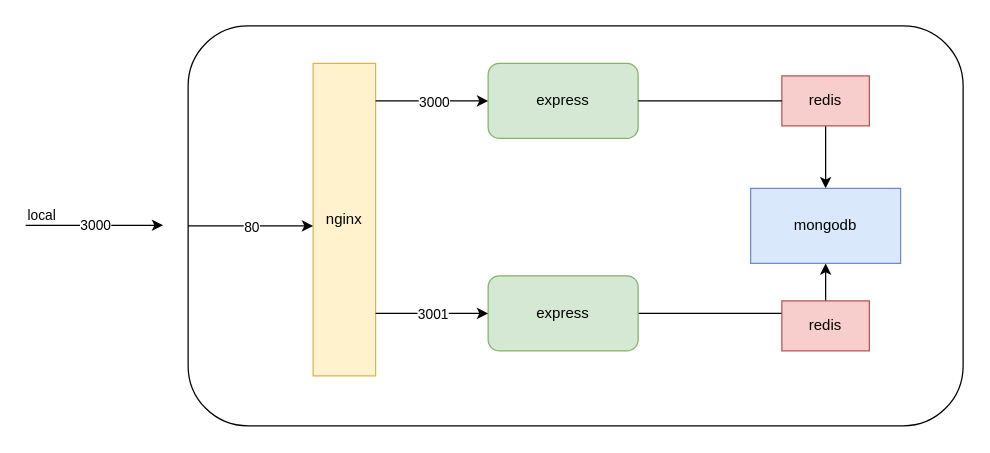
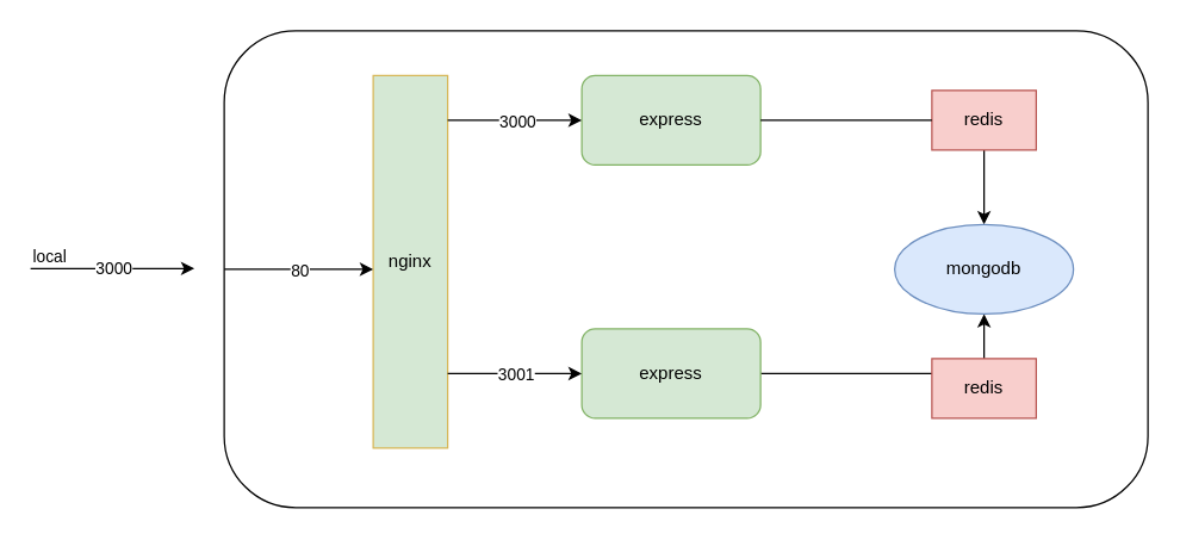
- <mxCell id="3" value="nginx" style="rounded=1;whiteSpace=wrap;html=1;fillColor=#fff2cc;strokeColor=#d6b656;arcSize=0;" vertex="1" parent="1"><mxGeometry x="250" y="50" width="50" height="250" as="geometry" /></mxCell>
+ <mxCell id="3" value="nginx" style="rounded=1;whiteSpace=wrap;html=1;fillColor=#d5e8d4;strokeColor=#d6b656;arcSize=0;" vertex="1" parent="1"><mxGeometry x="250" y="50" width="50" height="250" as="geometry" /></mxCell>
- <mxCell id="12" value="mongodb" style="rounded=0;whiteSpace=wrap;html=1;fillColor=#dae8fc;strokeColor=#6c8ebf;" vertex="1" parent="1"><mxGeometry x="600" y="150" width="120" height="60" as="geometry" /></mxCell>
+ <mxCell id="12" value="mongodb" style="ellipse;whiteSpace=wrap;html=1;fillColor=#dae8fc;strokeColor=#6c8ebf;" vertex="1" parent="1"><mxGeometry x="600" y="150" width="120" height="60" as="geometry" /></mxCell>
